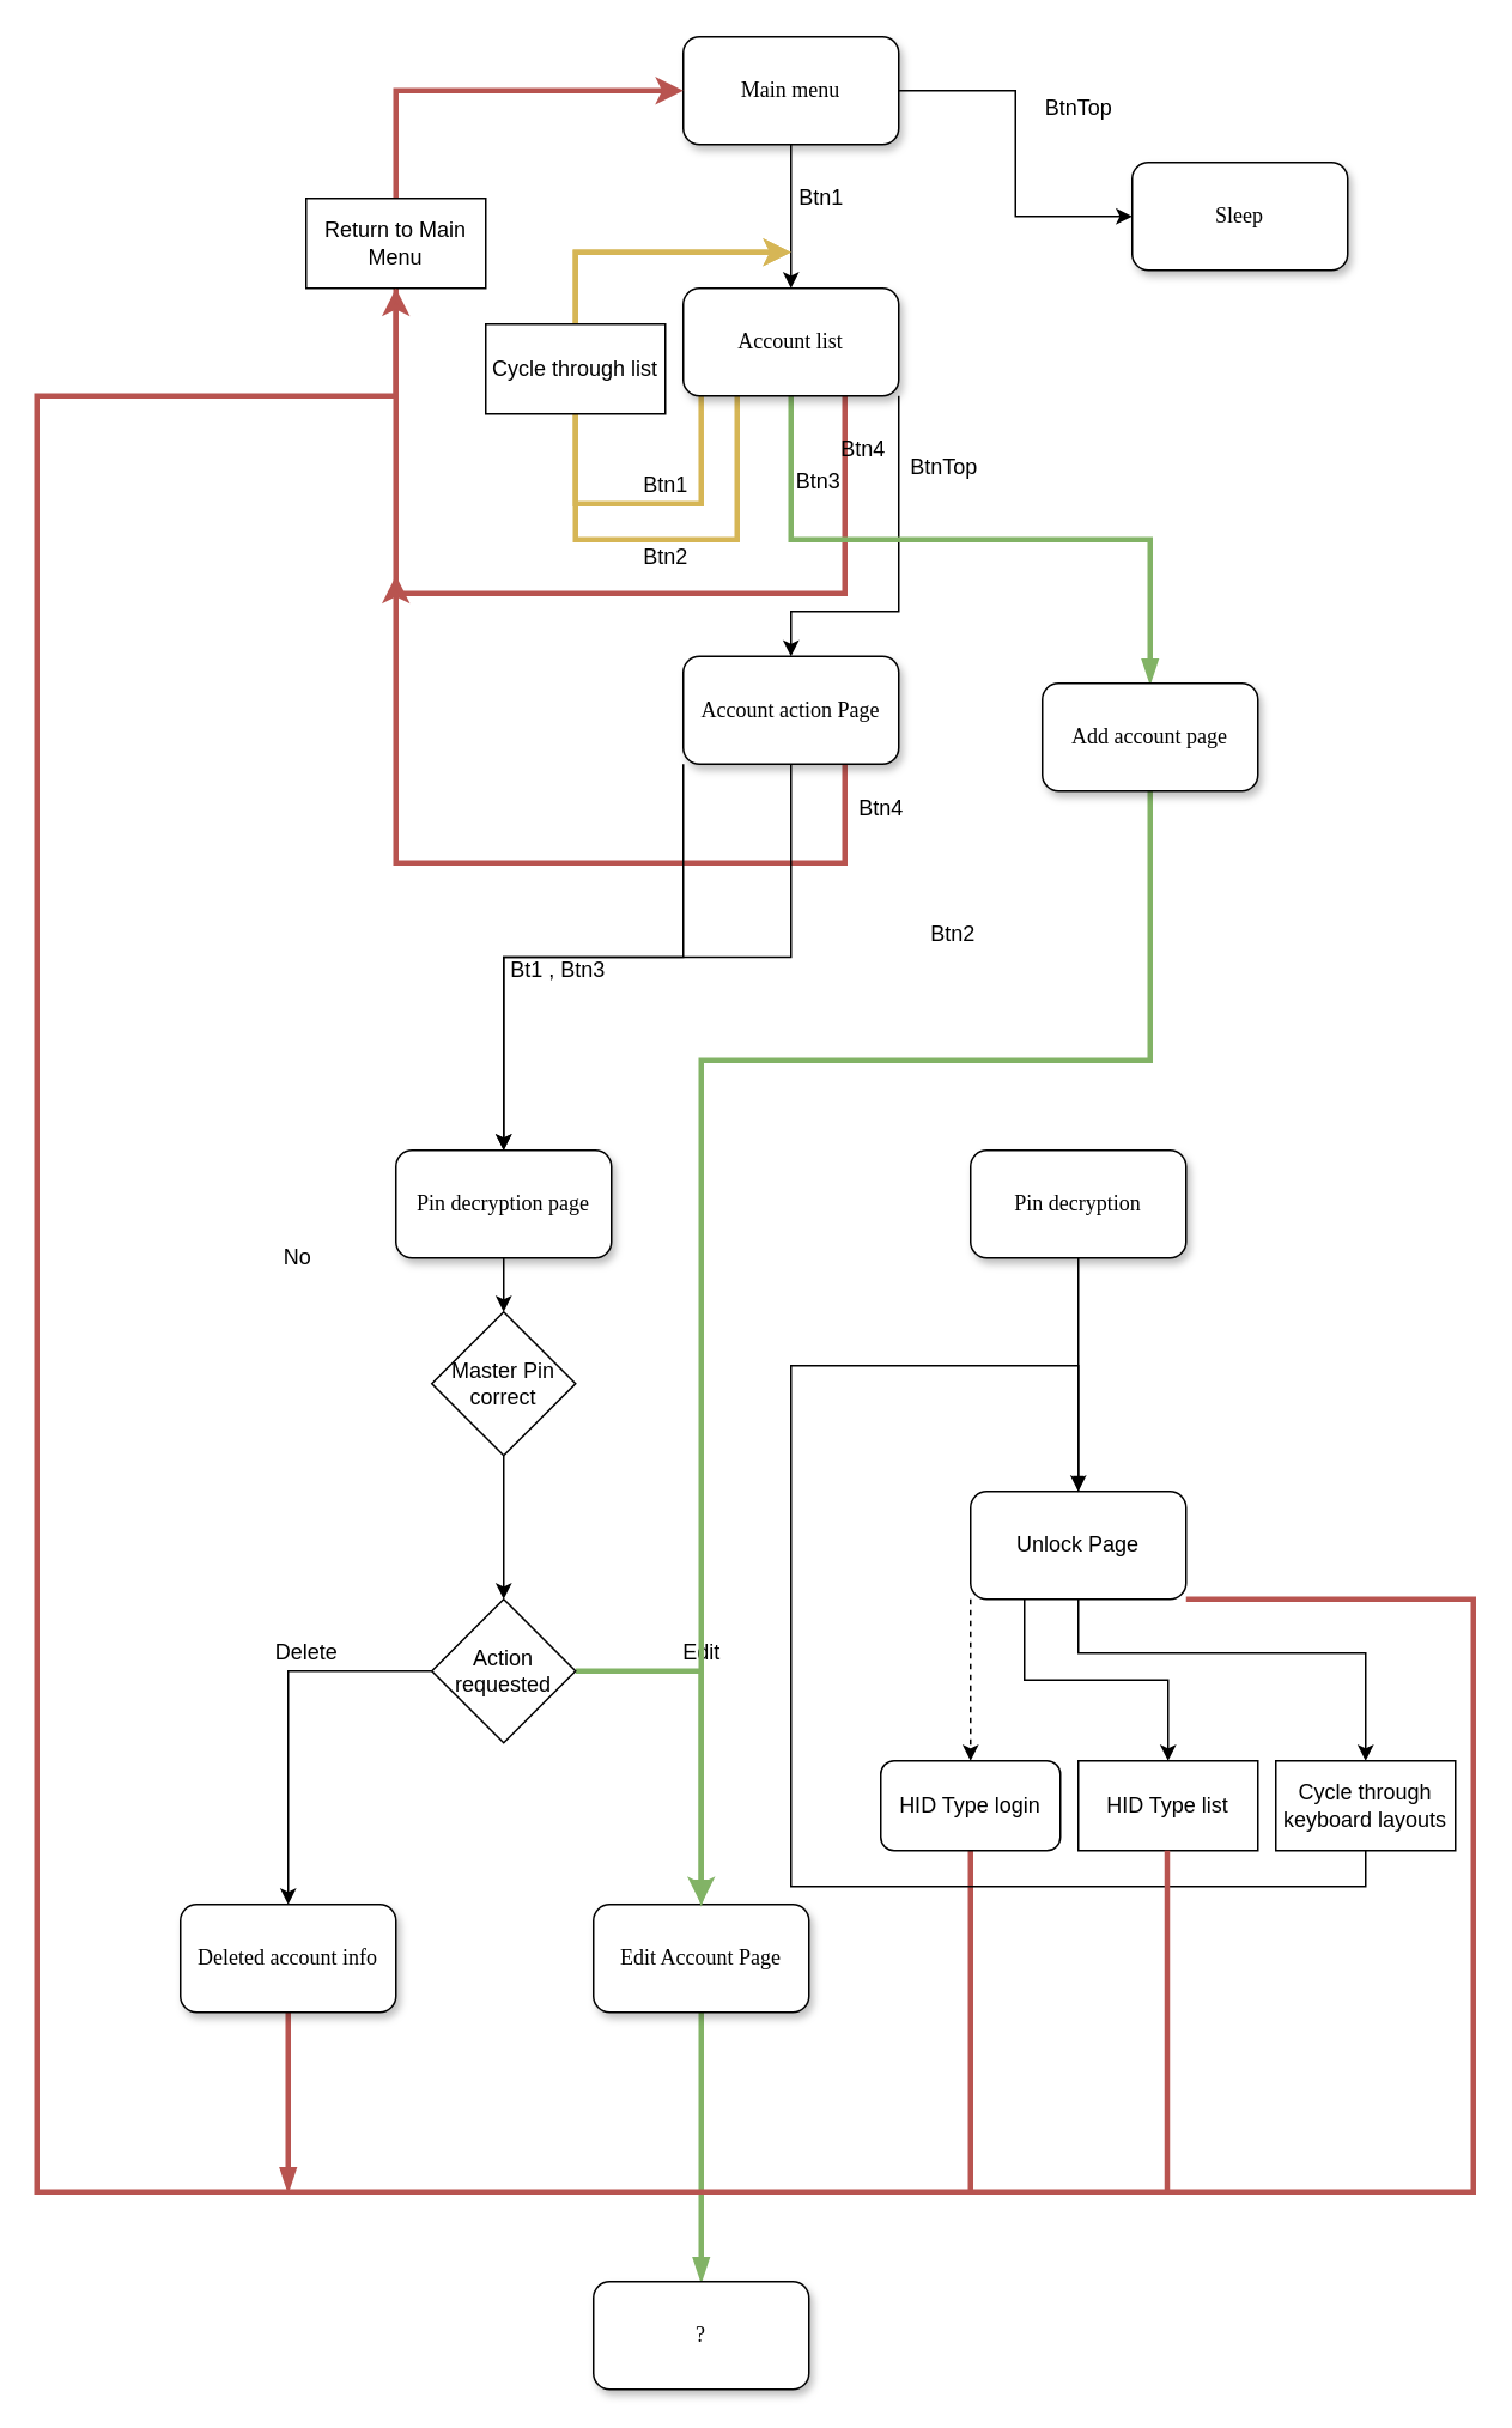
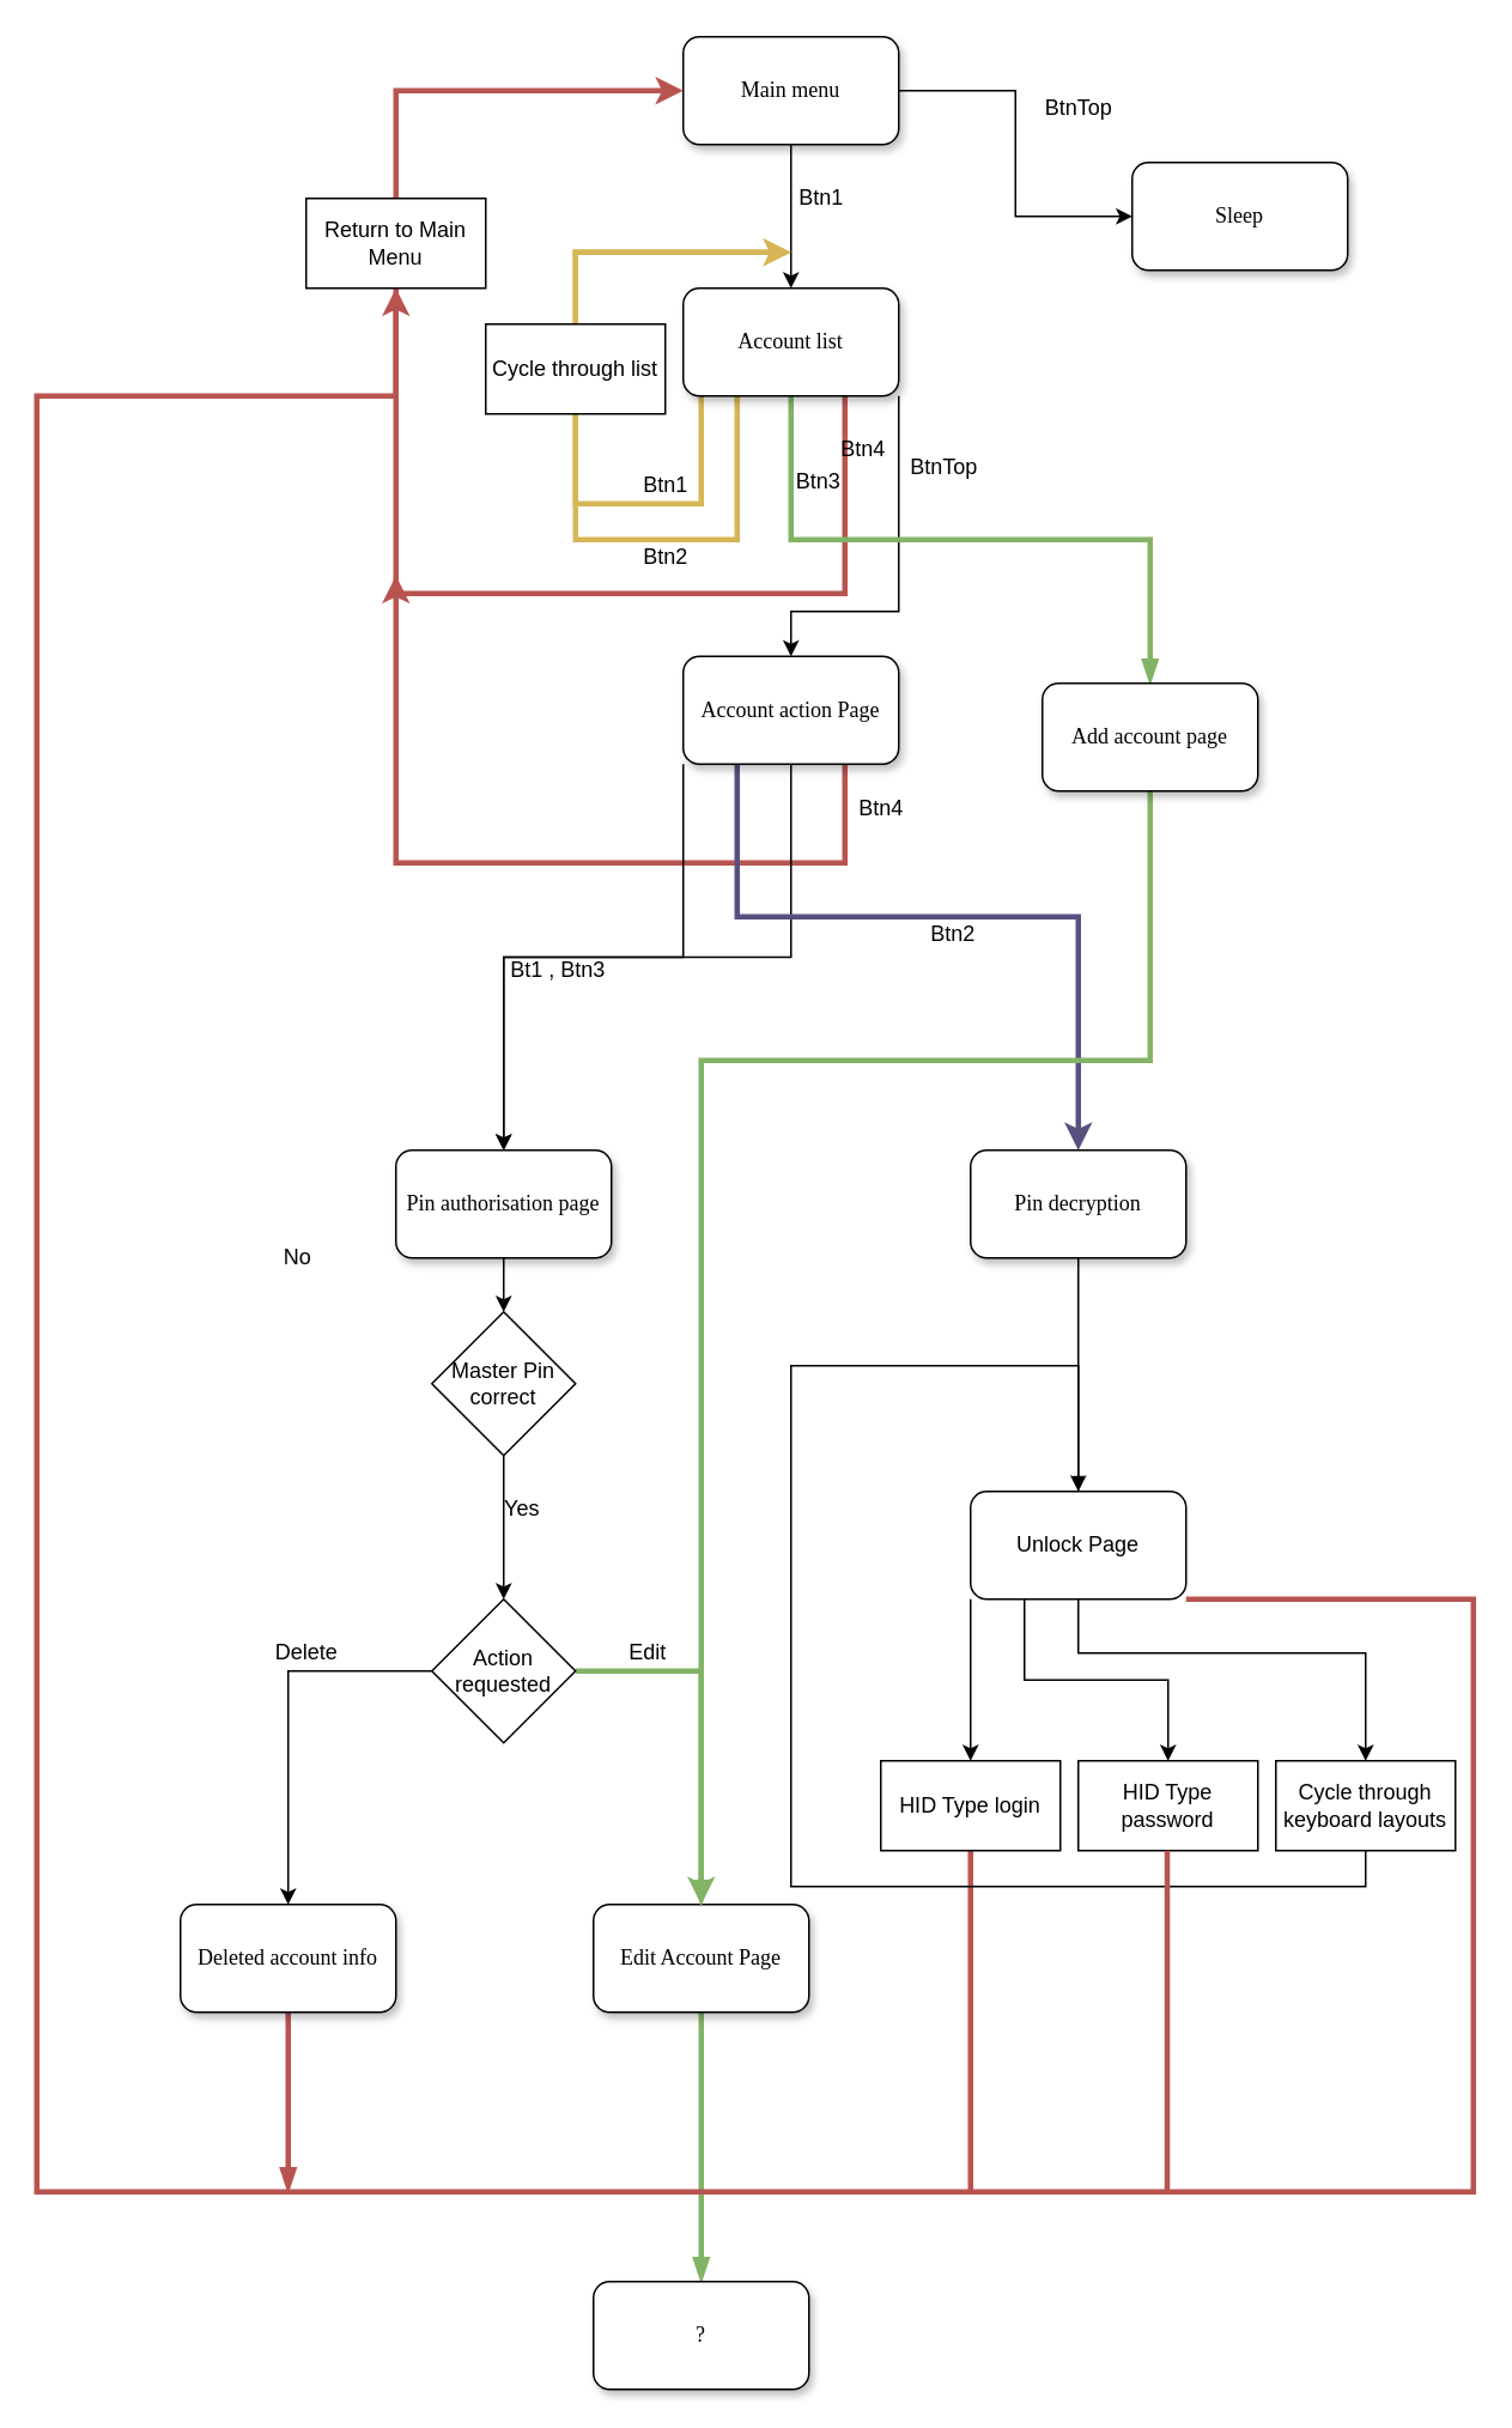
+ <mxCell id="21" style="edgeStyle=orthogonalEdgeStyle;rounded=0;orthogonalLoop=1;jettySize=auto;html=1;exitX=0.25;exitY=1;exitDx=0;exitDy=0;entryX=0.5;entryY=0;entryDx=0;entryDy=0;strokeWidth=3;fillColor=#d0cee2;strokeColor=#56517e;" edge="1" parent="1" source="22" target="27"><mxGeometry relative="1" as="geometry"><Array as="points"><mxPoint x="410" y="510" /><mxPoint x="600" y="510" /></Array></mxGeometry></mxCell>
- <mxCell id="25" value="Pin decryption page" style="whiteSpace=wrap;html=1;rounded=1;shadow=1;labelBackgroundColor=none;strokeWidth=1;fontFamily=Verdana;fontSize=12;align=center;" vertex="1" parent="1"><mxGeometry x="220" y="640" width="120" height="60" as="geometry" /></mxCell>
+ <mxCell id="25" value="Pin authorisation page" style="whiteSpace=wrap;html=1;rounded=1;shadow=1;labelBackgroundColor=none;strokeWidth=1;fontFamily=Verdana;fontSize=12;align=center;" vertex="1" parent="1"><mxGeometry x="220" y="640" width="120" height="60" as="geometry" /></mxCell>
+ <mxCell id="38" value="Yes" style="text;html=1;align=center;verticalAlign=middle;resizable=0;points=[];autosize=1;strokeColor=none;" vertex="1" parent="1"><mxGeometry x="270" y="830" width="40" height="20" as="geometry" /></mxCell>
- <mxCell id="44" value="Edit" style="text;html=1;align=center;verticalAlign=middle;resizable=0;points=[];autosize=1;strokeColor=none;" vertex="1" parent="1"><mxGeometry x="370" y="910" width="40" height="20" as="geometry" /></mxCell>
+ <mxCell id="44" value="Edit" style="text;html=1;align=center;verticalAlign=middle;resizable=0;points=[];autosize=1;strokeColor=none;" vertex="1" parent="1"><mxGeometry x="340" y="910" width="40" height="20" as="geometry" /></mxCell>
- <mxCell id="45" style="edgeStyle=orthogonalEdgeStyle;rounded=0;orthogonalLoop=1;jettySize=auto;html=1;exitX=0;exitY=1;exitDx=0;exitDy=0;dashed=1;" edge="1" parent="1" source="49" target="51"><mxGeometry relative="1" as="geometry" /></mxCell>
+ <mxCell id="45" style="edgeStyle=orthogonalEdgeStyle;rounded=0;orthogonalLoop=1;jettySize=auto;html=1;exitX=0;exitY=1;exitDx=0;exitDy=0;" edge="1" parent="1" source="49" target="51"><mxGeometry relative="1" as="geometry" /></mxCell>
- <mxCell id="51" value="HID Type login" style="whiteSpace=wrap;html=1;rounded=1;" vertex="1" parent="1"><mxGeometry x="490" y="980" width="100" height="50" as="geometry" /></mxCell>
+ <mxCell id="51" value="HID Type login" style="whiteSpace=wrap;html=1;" vertex="1" parent="1"><mxGeometry x="490" y="980" width="100" height="50" as="geometry" /></mxCell>
- <mxCell id="52" value="HID Type list" style="whiteSpace=wrap;html=1;" vertex="1" parent="1"><mxGeometry x="600" y="980" width="100" height="50" as="geometry" /></mxCell>
+ <mxCell id="52" value="HID Type password" style="whiteSpace=wrap;html=1;" vertex="1" parent="1"><mxGeometry x="600" y="980" width="100" height="50" as="geometry" /></mxCell>
